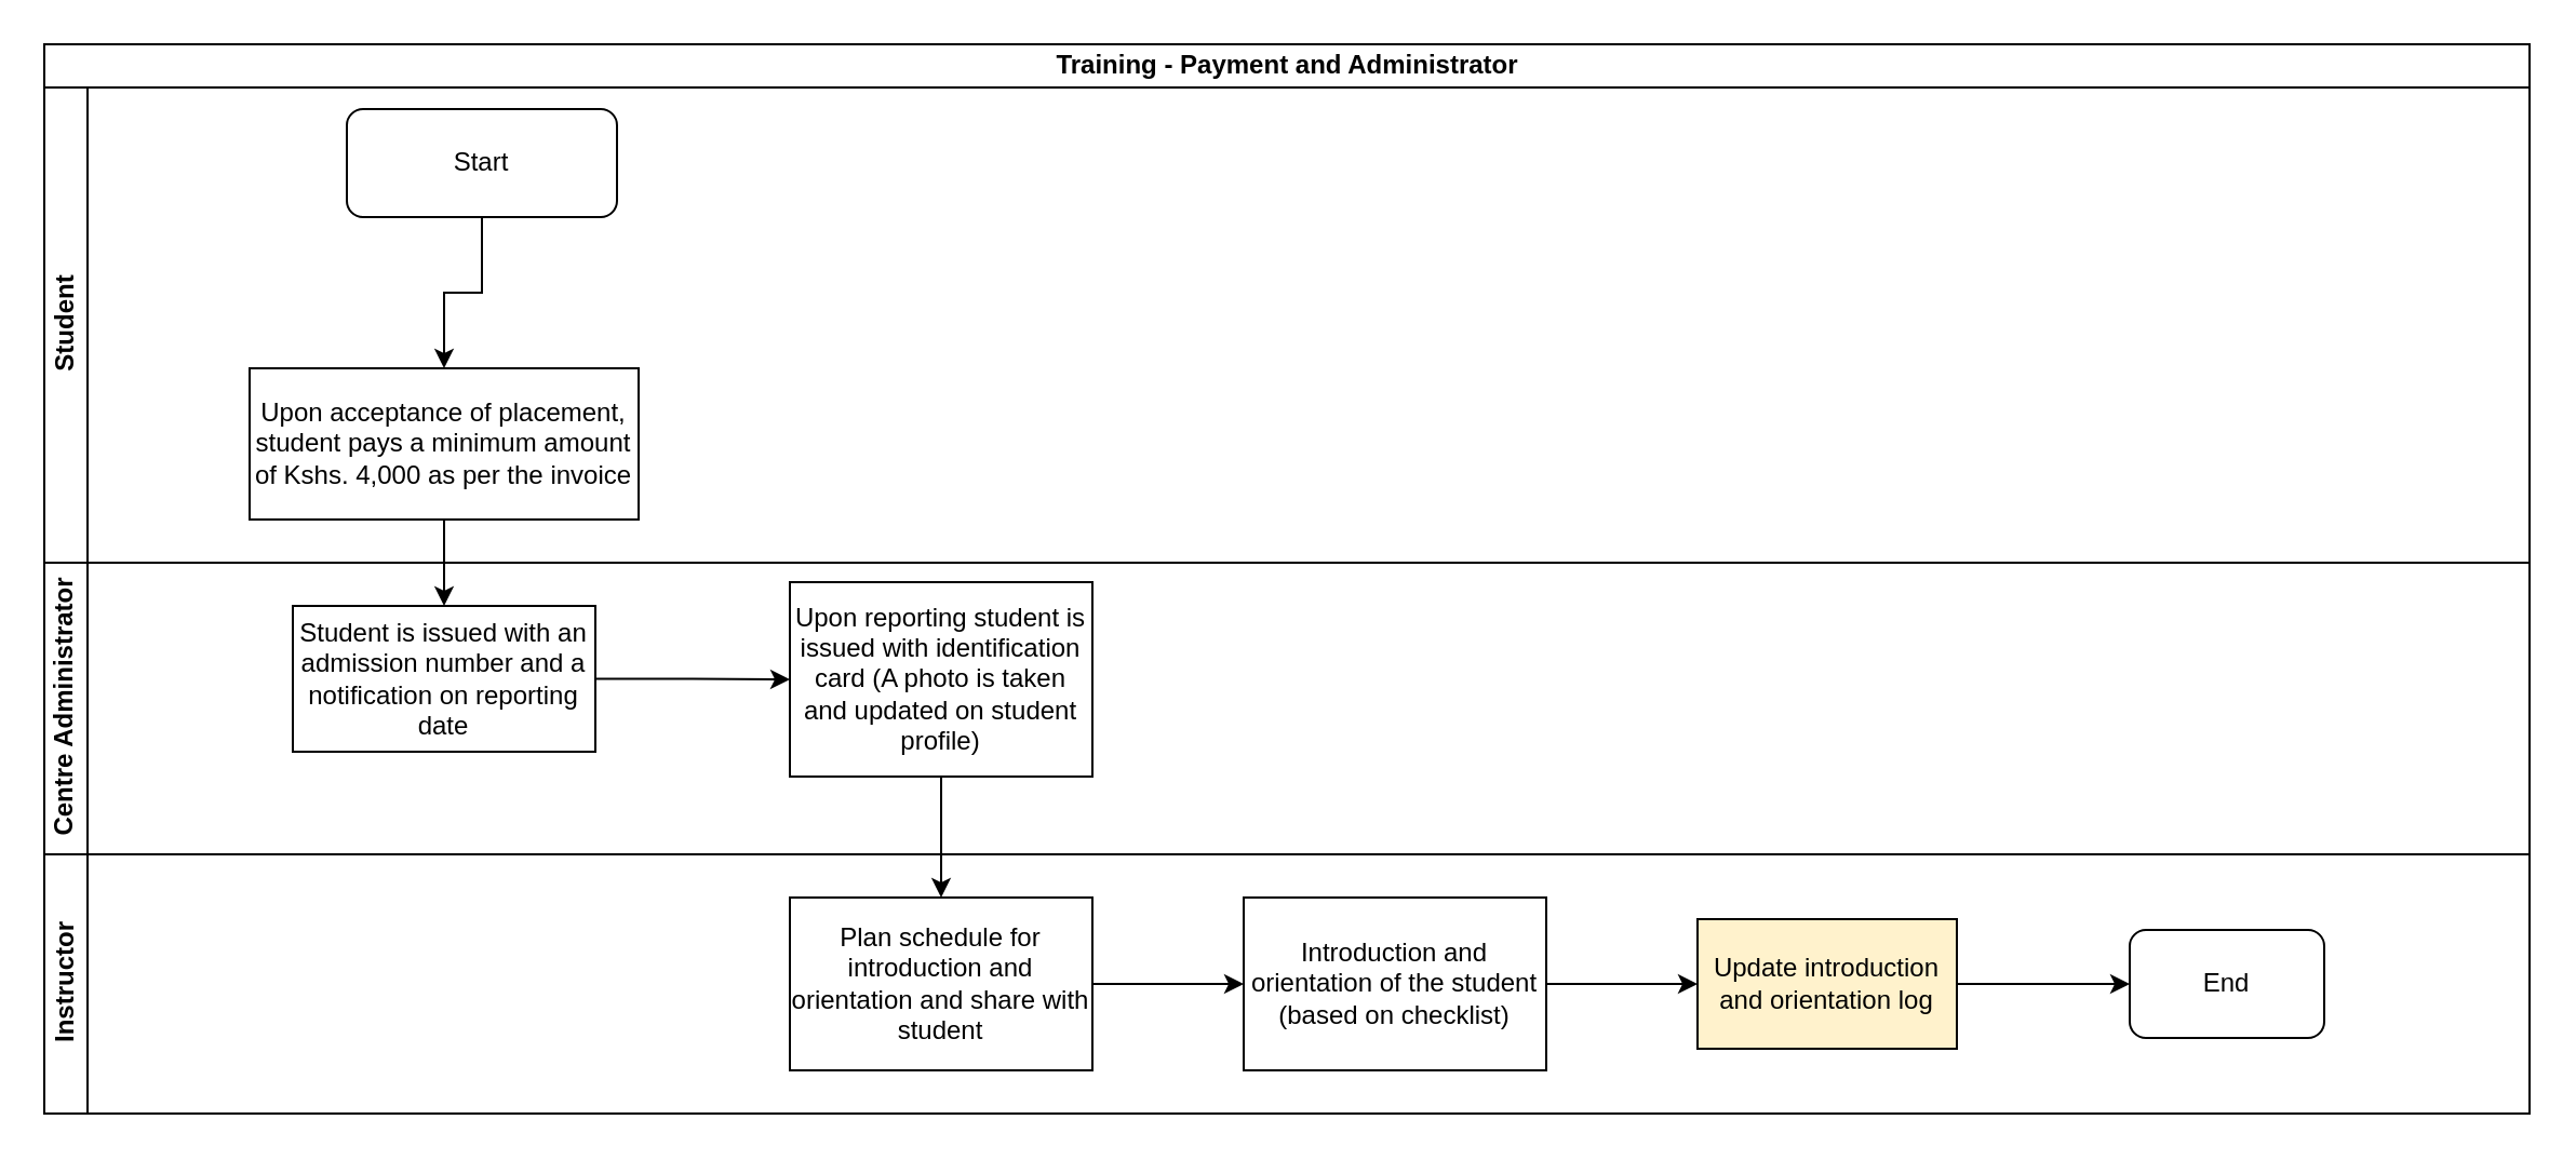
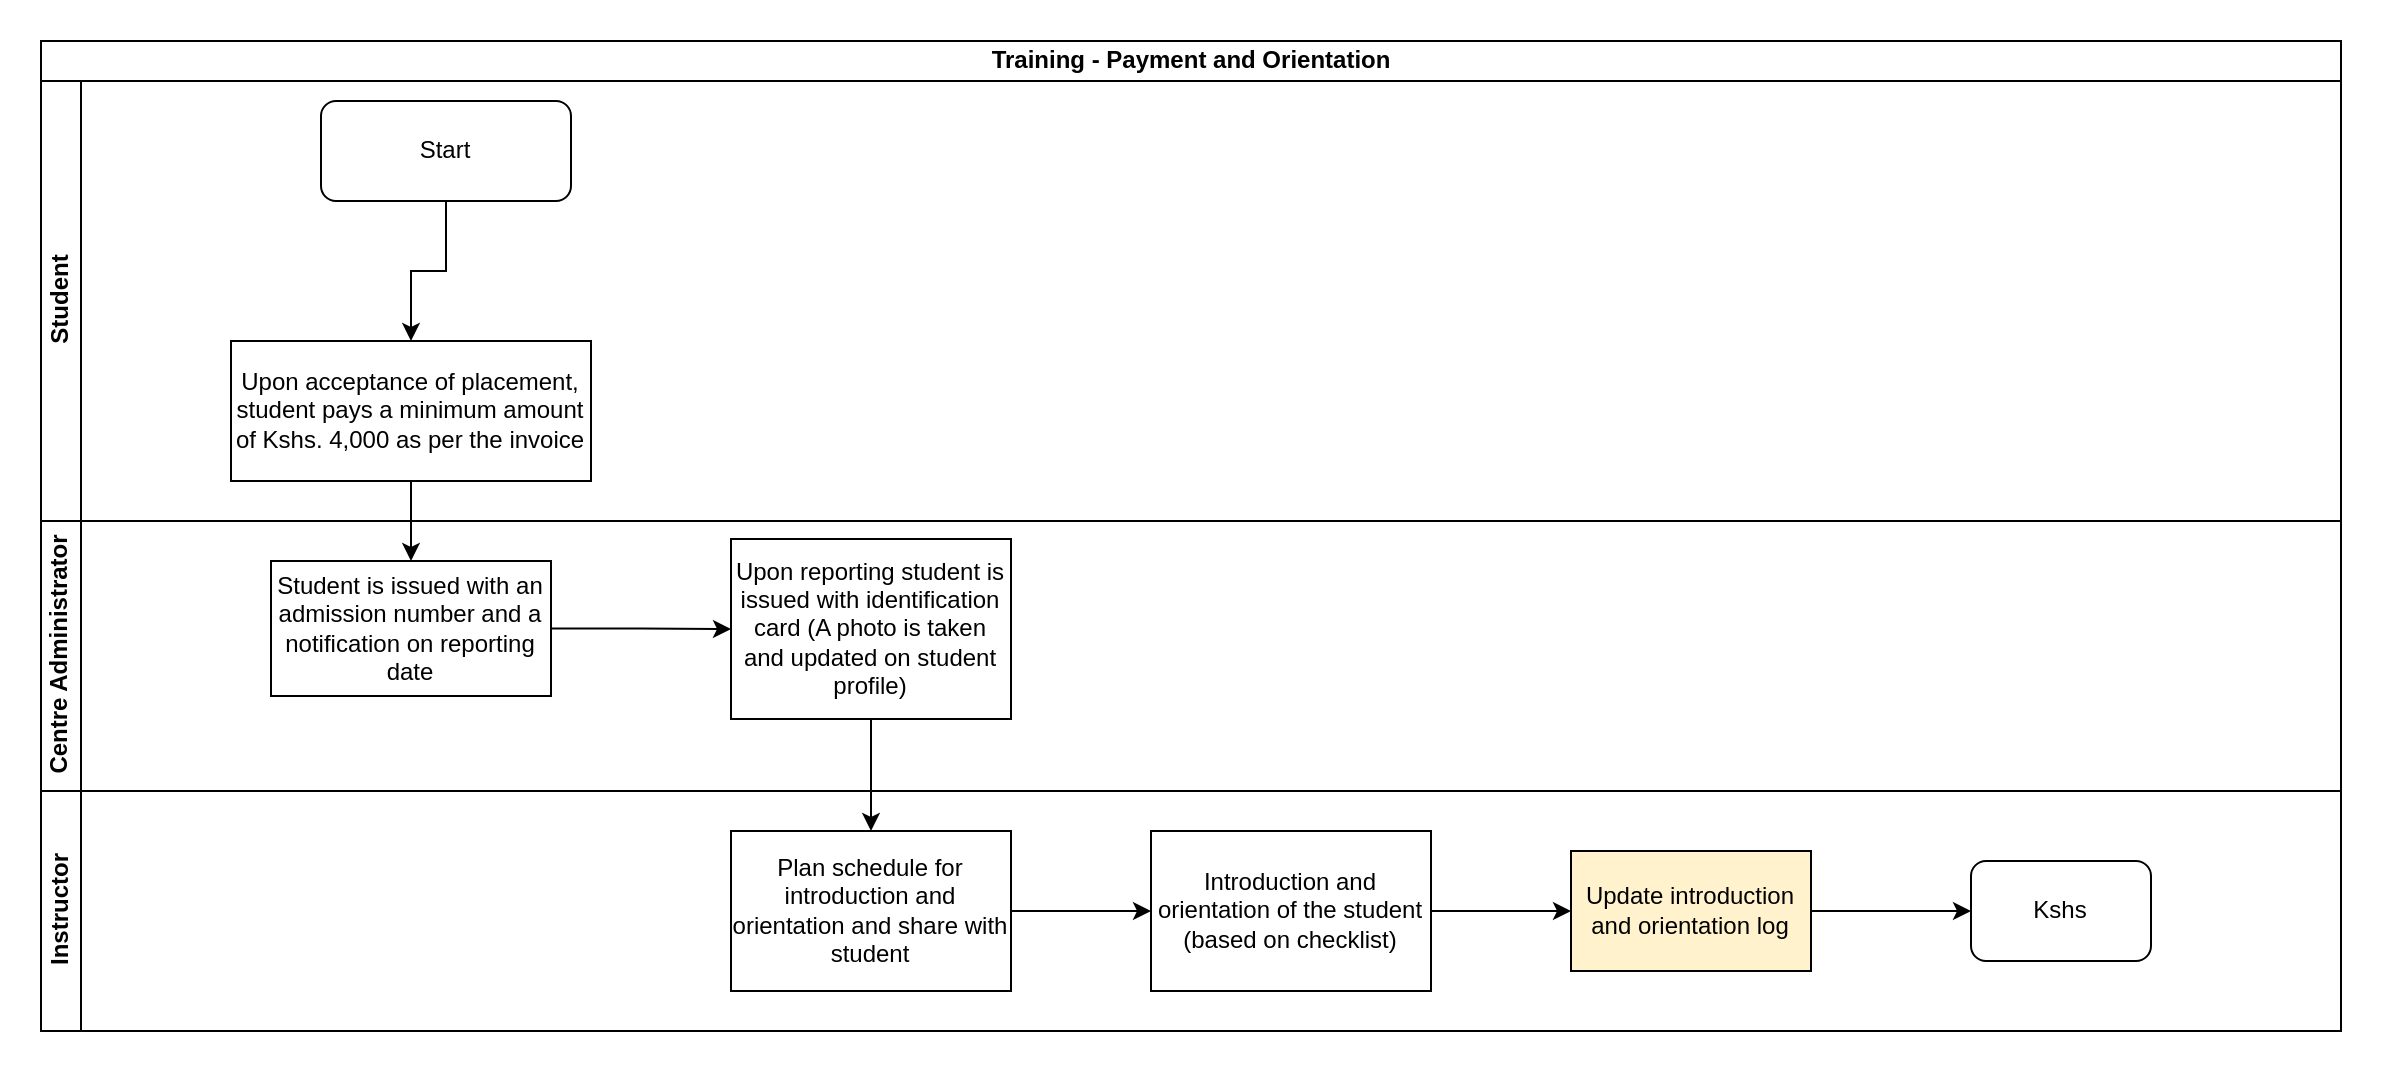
- <mxCell id="2" value="Training - Payment and Administrator" style="swimlane;html=1;childLayout=stackLayout;resizeParent=1;resizeParentMax=0;horizontal=1;startSize=20;horizontalStack=0;" vertex="1" parent="1"><mxGeometry x="20" y="20" width="1150" height="495" as="geometry" /></mxCell>
+ <mxCell id="2" value="Training - Payment and Orientation" style="swimlane;html=1;childLayout=stackLayout;resizeParent=1;resizeParentMax=0;horizontal=1;startSize=20;horizontalStack=0;" vertex="1" parent="1"><mxGeometry x="20" y="20" width="1150" height="495" as="geometry" /></mxCell>
- <mxCell id="16" value="End" style="rounded=1;whiteSpace=wrap;html=1;" vertex="1" parent="10"><mxGeometry x="965" y="35" width="90" height="50" as="geometry" /></mxCell>
+ <mxCell id="16" value="Kshs" style="rounded=1;whiteSpace=wrap;html=1;" vertex="1" parent="10"><mxGeometry x="965" y="35" width="90" height="50" as="geometry" /></mxCell>
